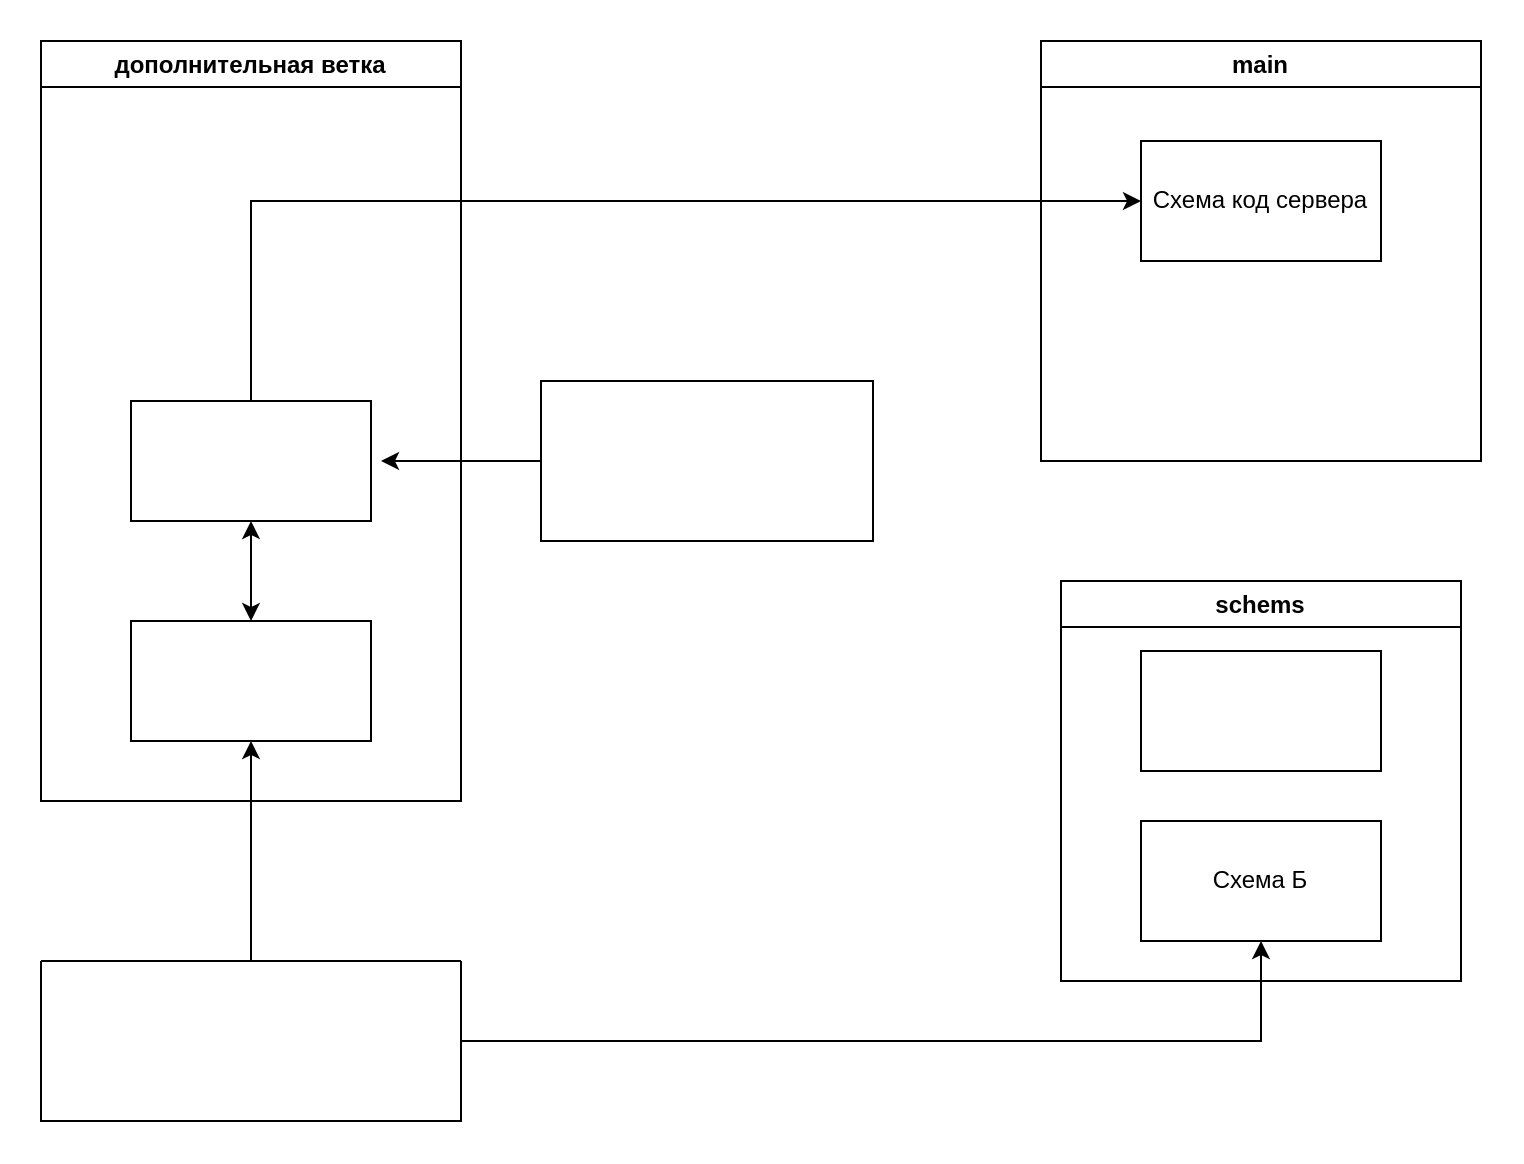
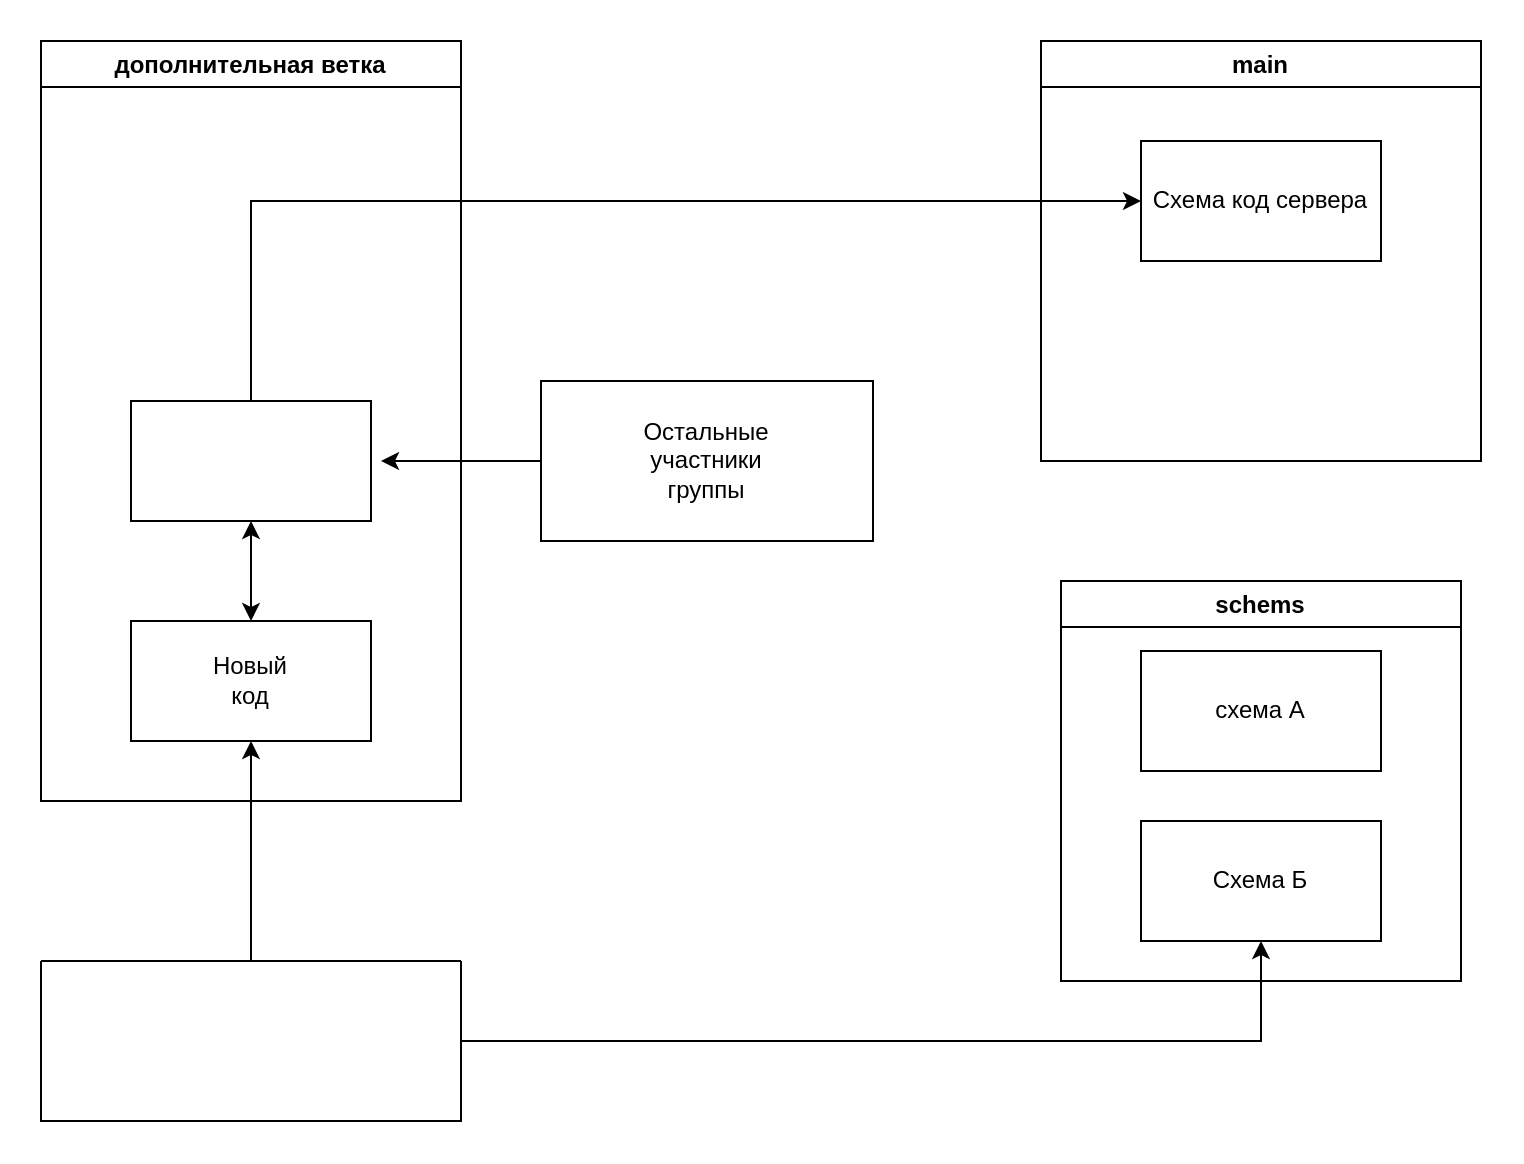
+ <mxCell id="11" value="Остальные участники группы" style="text;html=1;strokeColor=none;fillColor=none;align=center;verticalAlign=middle;whiteSpace=wrap;rounded=0;" vertex="1" parent="1"><mxGeometry x="323" y="215" width="60" height="30" as="geometry" /></mxCell>
+ <mxCell id="6" value="Новый код" style="text;html=1;strokeColor=none;fillColor=none;align=center;verticalAlign=middle;whiteSpace=wrap;rounded=0;" vertex="1" parent="4"><mxGeometry x="75" y="305" width="60" height="30" as="geometry" /></mxCell>
+ <mxCell id="16" value="схема А" style="text;html=1;strokeColor=none;fillColor=none;align=center;verticalAlign=middle;whiteSpace=wrap;rounded=0;" vertex="1" parent="14"><mxGeometry x="70" y="50" width="60" height="30" as="geometry" /></mxCell>
